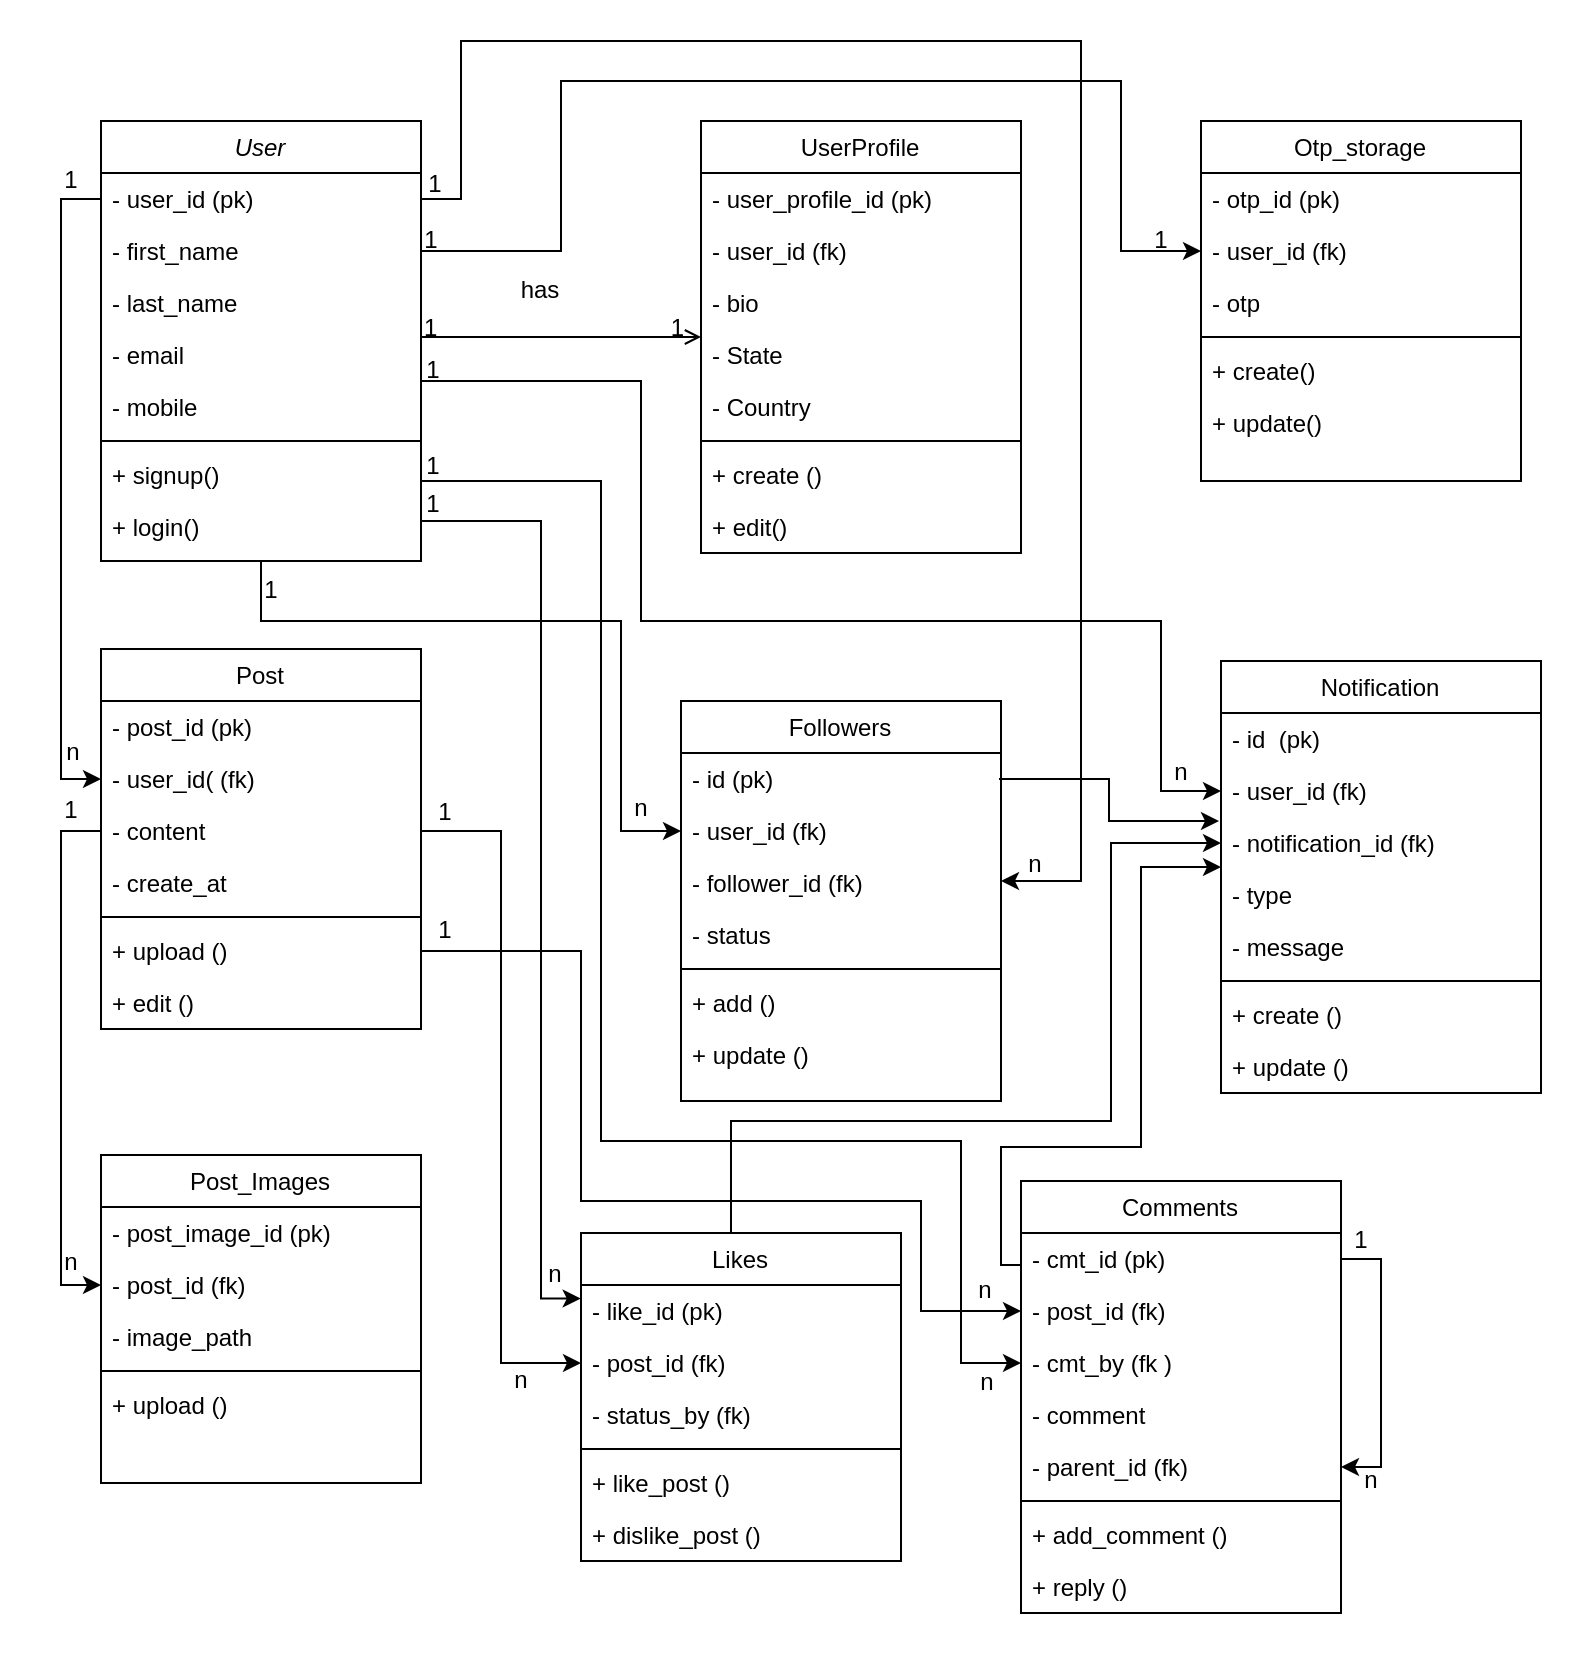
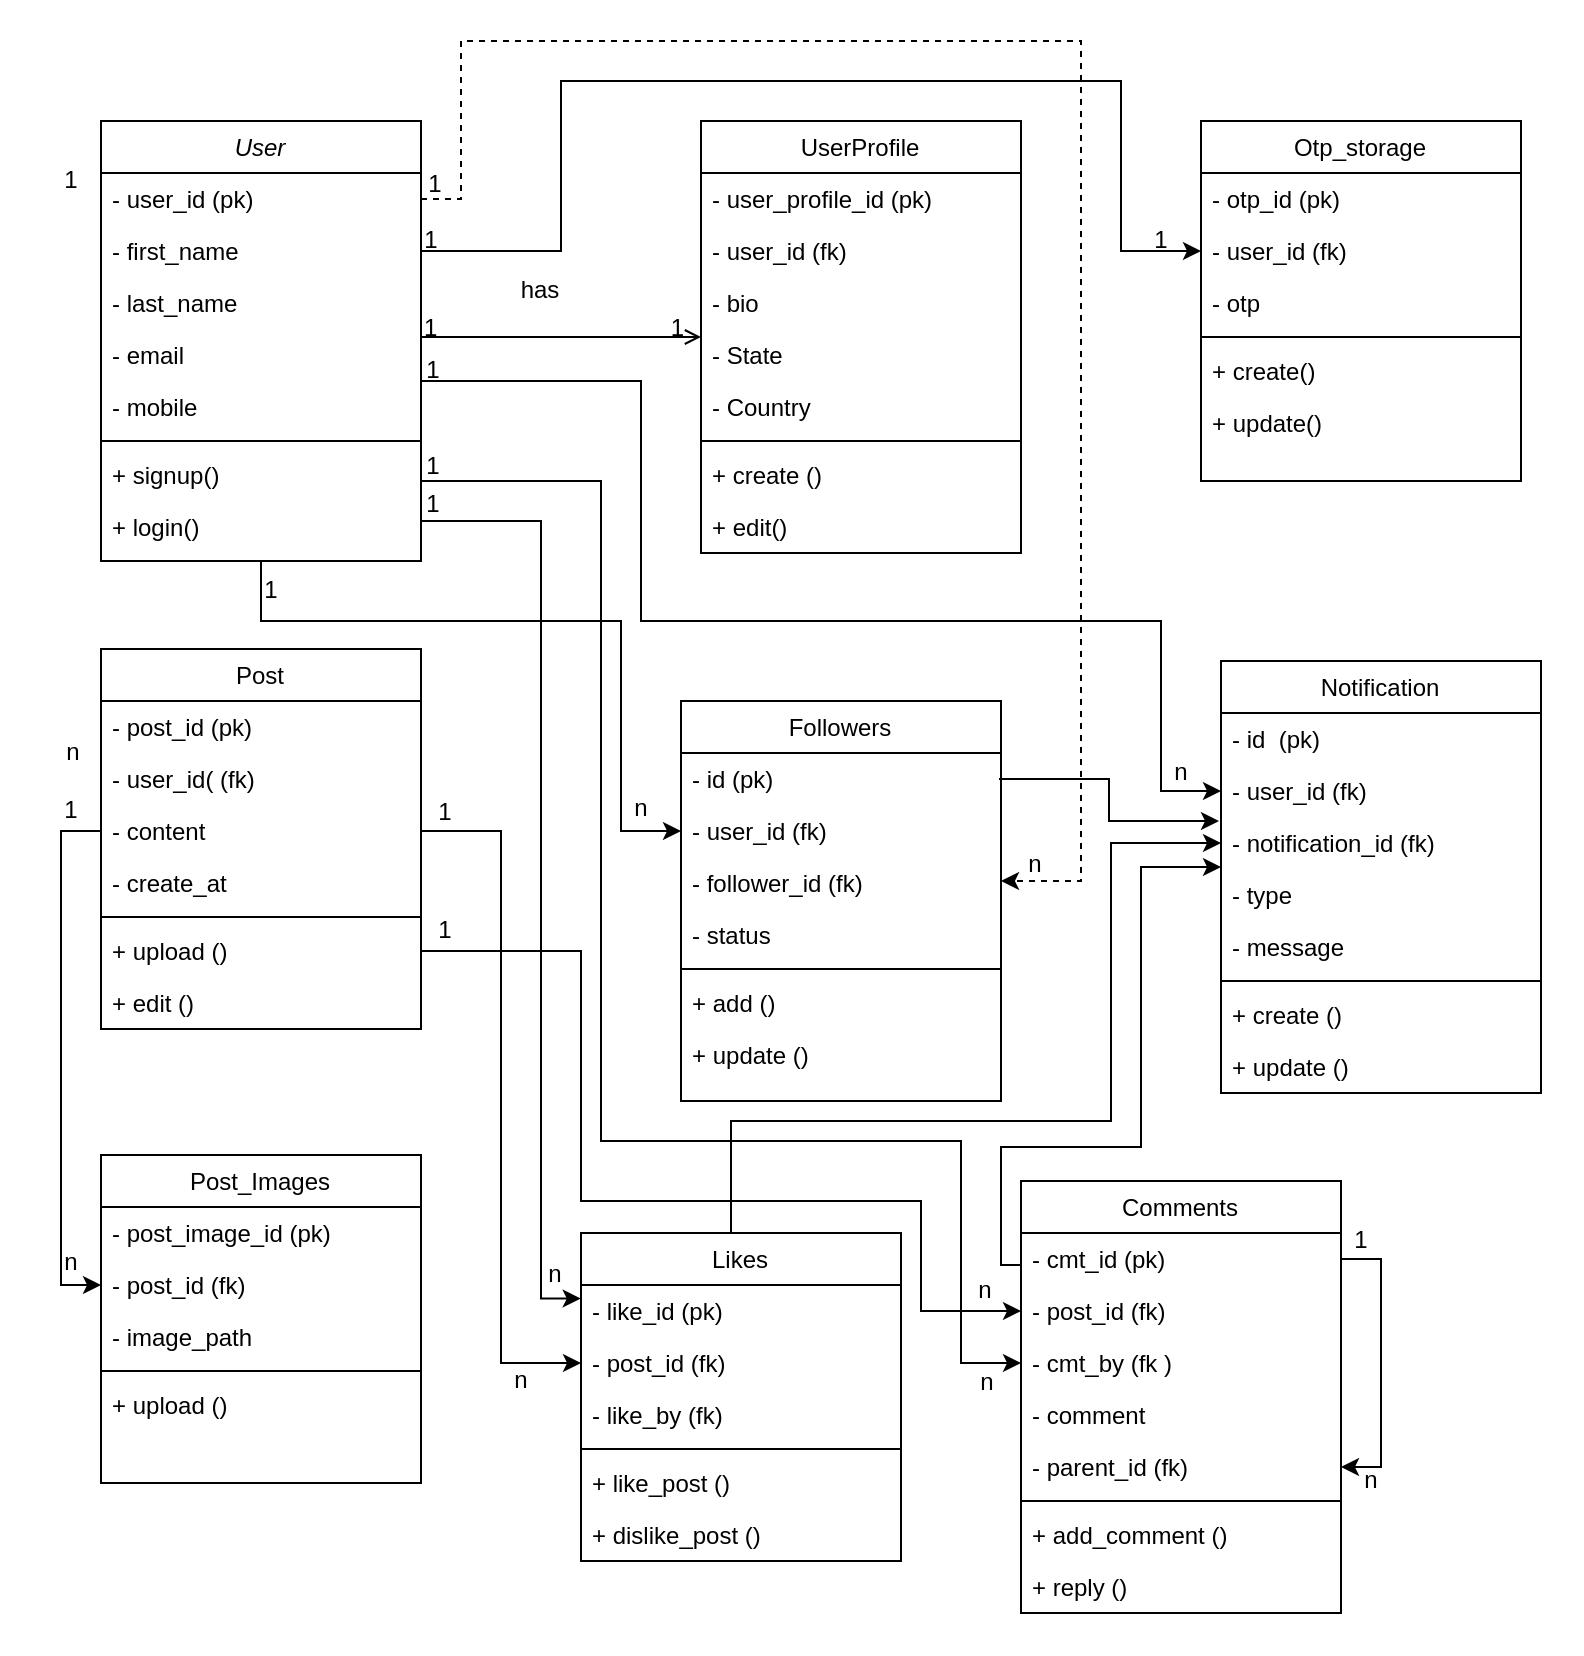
- <mxCell id="105" style="edgeStyle=orthogonalEdgeStyle;rounded=0;orthogonalLoop=1;jettySize=auto;html=1;exitX=1;exitY=0.5;exitDx=0;exitDy=0;" edge="1" parent="1" source="4" target="59"><mxGeometry relative="1" as="geometry"><mxPoint x="500" y="400" as="targetPoint" /><Array as="points"><mxPoint x="230" y="99" /><mxPoint x="230" y="20" /><mxPoint x="540" y="20" /><mxPoint x="540" y="440" /></Array></mxGeometry></mxCell>
+ <mxCell id="105" style="edgeStyle=orthogonalEdgeStyle;rounded=0;orthogonalLoop=1;jettySize=auto;html=1;exitX=1;exitY=0.5;exitDx=0;exitDy=0;dashed=1;" edge="1" parent="1" source="4" target="59"><mxGeometry relative="1" as="geometry"><mxPoint x="500" y="400" as="targetPoint" /><Array as="points"><mxPoint x="230" y="99" /><mxPoint x="230" y="20" /><mxPoint x="540" y="20" /><mxPoint x="540" y="440" /></Array></mxGeometry></mxCell>
- <mxCell id="84" style="edgeStyle=orthogonalEdgeStyle;rounded=0;orthogonalLoop=1;jettySize=auto;html=1;exitX=0;exitY=0.5;exitDx=0;exitDy=0;entryX=0;entryY=0.5;entryDx=0;entryDy=0;" edge="1" parent="1" source="4" target="14"><mxGeometry relative="1" as="geometry" /></mxCell>
- <mxCell id="42" value="- status_by (fk)" style="text;align=left;verticalAlign=top;spacingLeft=4;spacingRight=4;overflow=hidden;rotatable=0;points=[[0,0.5],[1,0.5]];portConstraint=eastwest;rounded=0;shadow=0;html=0;" vertex="1" parent="39"><mxGeometry y="78" width="160" height="26" as="geometry" /></mxCell>
+ <mxCell id="42" value="- like_by (fk)" style="text;align=left;verticalAlign=top;spacingLeft=4;spacingRight=4;overflow=hidden;rotatable=0;points=[[0,0.5],[1,0.5]];portConstraint=eastwest;rounded=0;shadow=0;html=0;" vertex="1" parent="39"><mxGeometry y="78" width="160" height="26" as="geometry" /></mxCell>
